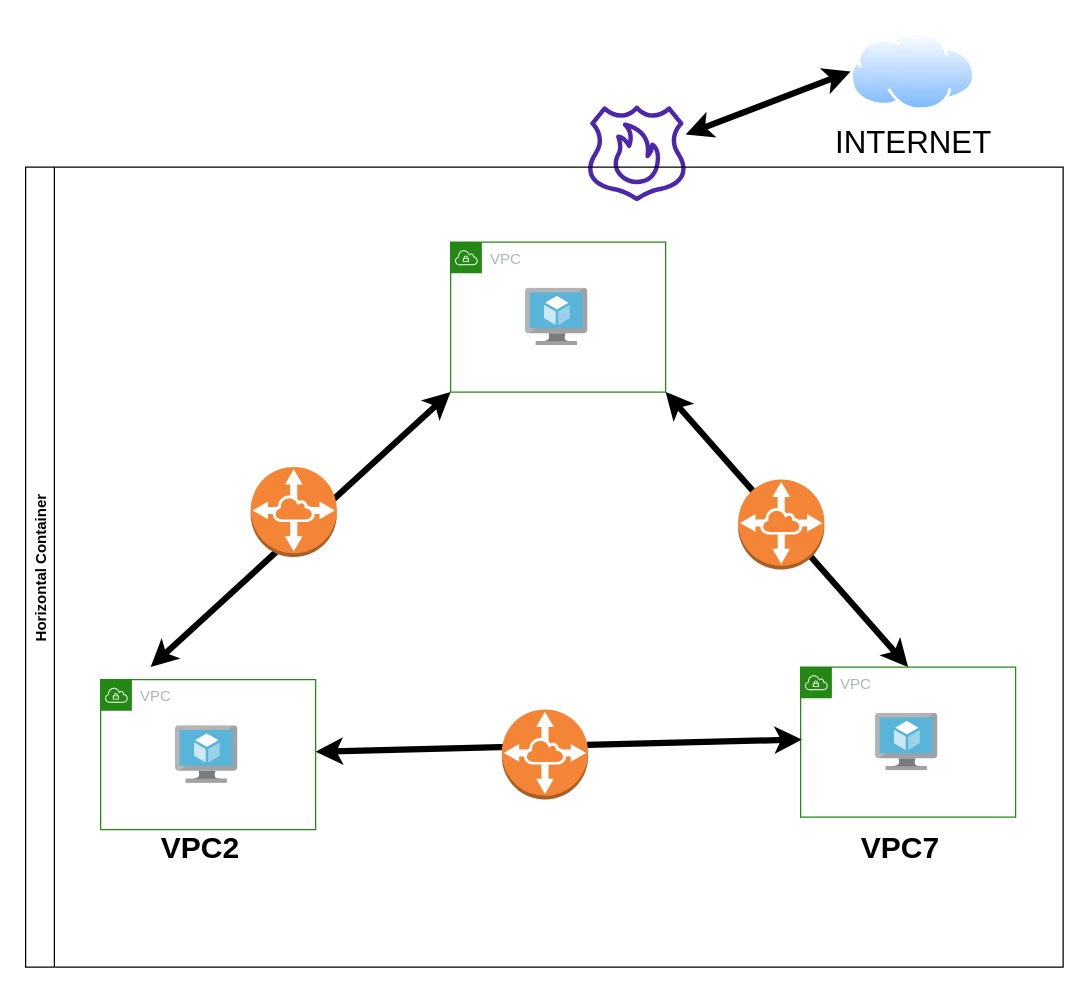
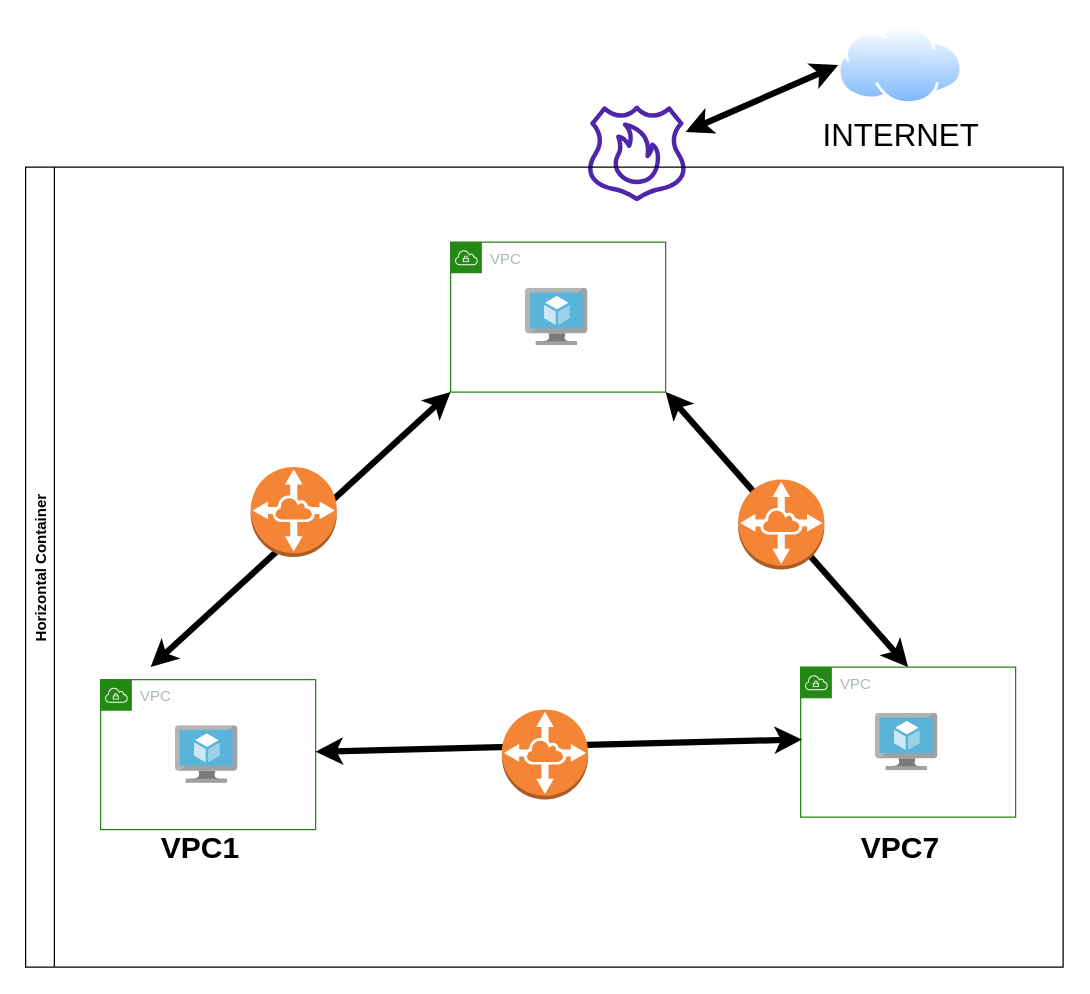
- <mxCell id="18" value="INTERNET" style="aspect=fixed;perimeter=ellipsePerimeter;html=1;align=center;shadow=0;dashed=0;spacingTop=3;image;image=img/lib/active_directory/internet_cloud.svg;strokeWidth=3;fontSize=25;" vertex="1" parent="1"><mxGeometry x="680" y="25" width="100" height="63" as="geometry" /></mxCell>
+ <mxCell id="18" value="INTERNET" style="aspect=fixed;perimeter=ellipsePerimeter;html=1;align=center;shadow=0;dashed=0;spacingTop=3;image;image=img/lib/active_directory/internet_cloud.svg;strokeWidth=3;fontSize=25;" vertex="1" parent="1"><mxGeometry x="670" y="20" width="100" height="63" as="geometry" /></mxCell>
- <mxCell id="12" value="VPC2" style="text;html=1;strokeColor=none;fillColor=none;align=center;verticalAlign=middle;whiteSpace=wrap;rounded=0;strokeWidth=3;fontSize=24;fontStyle=1" vertex="1" parent="3"><mxGeometry x="110" y="530" width="60" height="30" as="geometry" /></mxCell>
+ <mxCell id="12" value="VPC1" style="text;html=1;strokeColor=none;fillColor=none;align=center;verticalAlign=middle;whiteSpace=wrap;rounded=0;strokeWidth=3;fontSize=24;fontStyle=1" vertex="1" parent="3"><mxGeometry x="110" y="530" width="60" height="30" as="geometry" /></mxCell>
